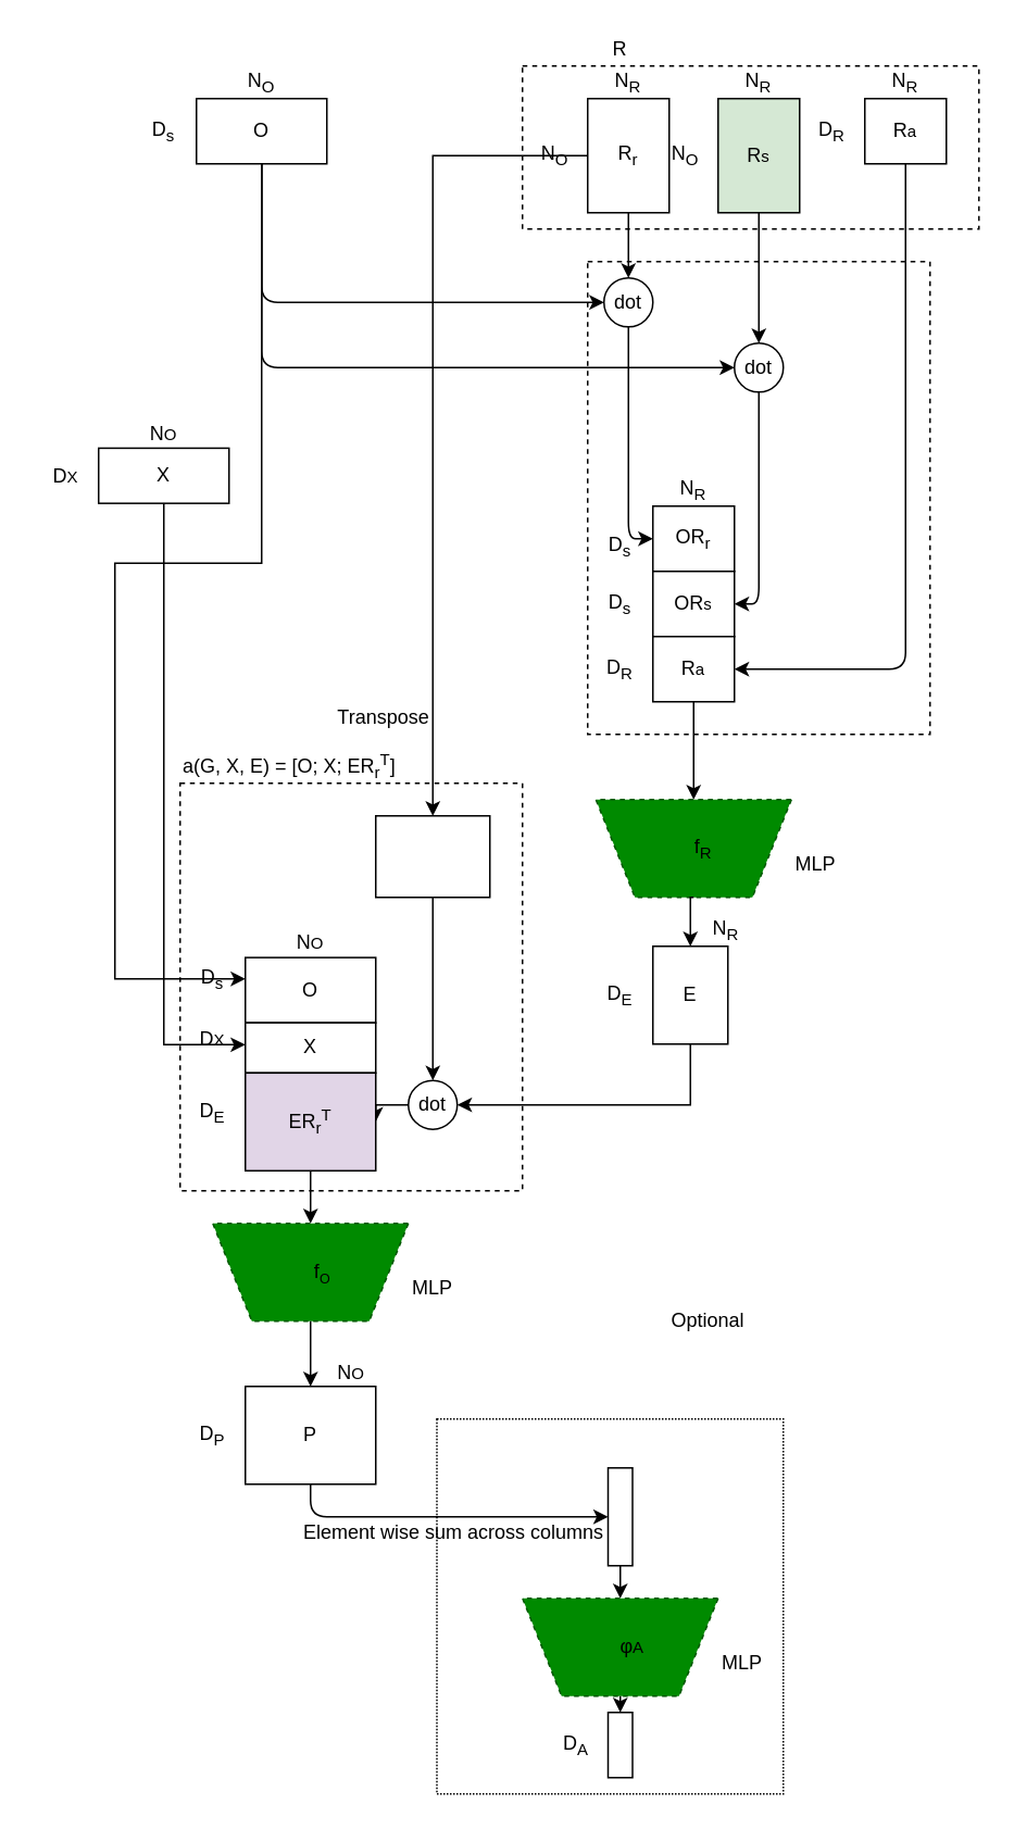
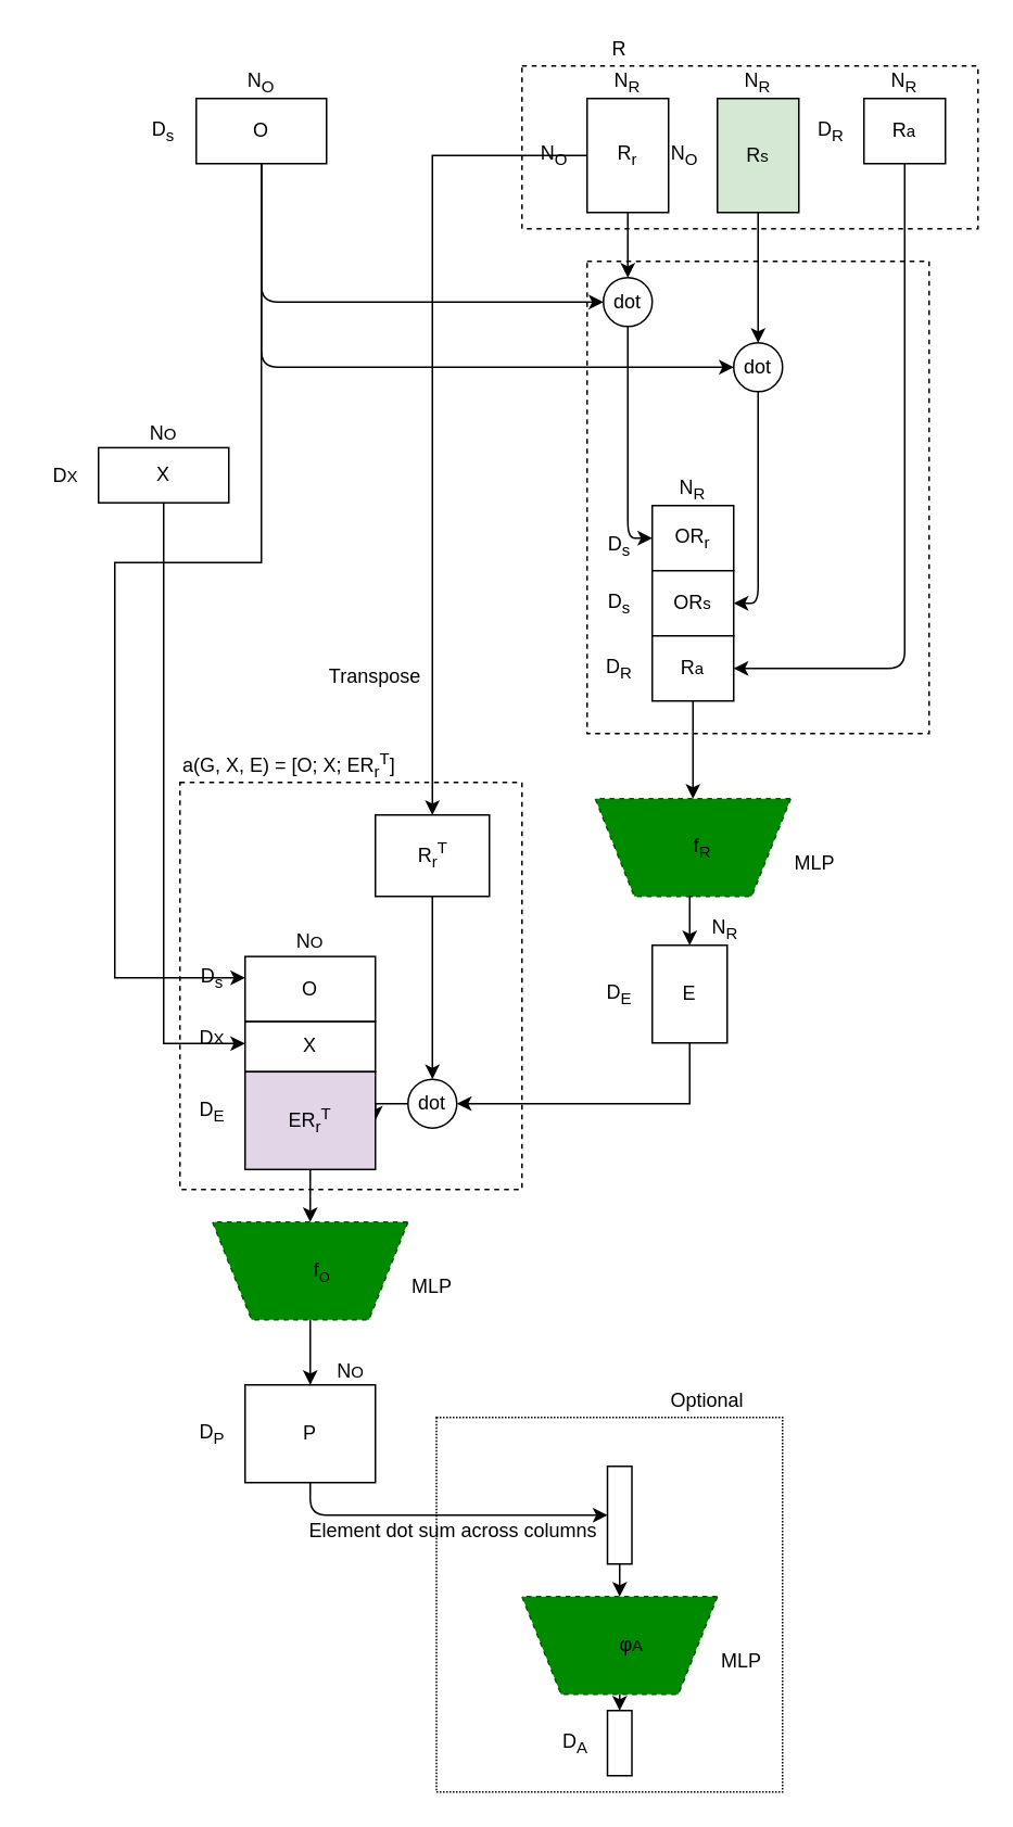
- <mxCell id="63" value="Transpose" style="text;html=1;strokeColor=none;fillColor=none;align=center;verticalAlign=middle;whiteSpace=wrap;rounded=0;" vertex="1" parent="1"><mxGeometry x="200" y="430" width="70" height="20" as="geometry" /></mxCell>
+ <mxCell id="63" value="Transpose" style="text;html=1;strokeColor=none;fillColor=none;align=center;verticalAlign=middle;whiteSpace=wrap;rounded=0;" vertex="1" parent="1"><mxGeometry x="195" y="405" width="70" height="20" as="geometry" /></mxCell>
+ <mxCell id="60" value="R&lt;sub&gt;r&lt;/sub&gt;&lt;sup&gt;T&lt;/sup&gt;" style="text;html=1;strokeColor=none;fillColor=none;align=center;verticalAlign=middle;whiteSpace=wrap;rounded=0;" vertex="1" parent="58"><mxGeometry x="12.5" y="42.5" width="45" height="25" as="geometry" /></mxCell>
- <mxCell id="96" value="Optional" style="text;html=1;strokeColor=none;fillColor=none;align=center;verticalAlign=middle;whiteSpace=wrap;rounded=0;dashed=1;dashPattern=1 1;" vertex="1" parent="1"><mxGeometry x="409" y="800" width="50" height="20" as="geometry" /></mxCell>
+ <mxCell id="96" value="Optional" style="text;html=1;strokeColor=none;fillColor=none;align=center;verticalAlign=middle;whiteSpace=wrap;rounded=0;dashed=1;dashPattern=1 1;" vertex="1" parent="1"><mxGeometry x="409" y="850" width="50" height="20" as="geometry" /></mxCell>
- <mxCell id="91" value="Element wise sum across columns" style="text;html=1;strokeColor=none;fillColor=none;align=center;verticalAlign=middle;whiteSpace=wrap;rounded=0;" vertex="1" parent="1"><mxGeometry x="167.5" y="930" width="220" height="20" as="geometry" /></mxCell>
+ <mxCell id="91" value="Element dot sum across columns" style="text;html=1;strokeColor=none;fillColor=none;align=center;verticalAlign=middle;whiteSpace=wrap;rounded=0;" vertex="1" parent="1"><mxGeometry x="167.5" y="930" width="220" height="20" as="geometry" /></mxCell>
